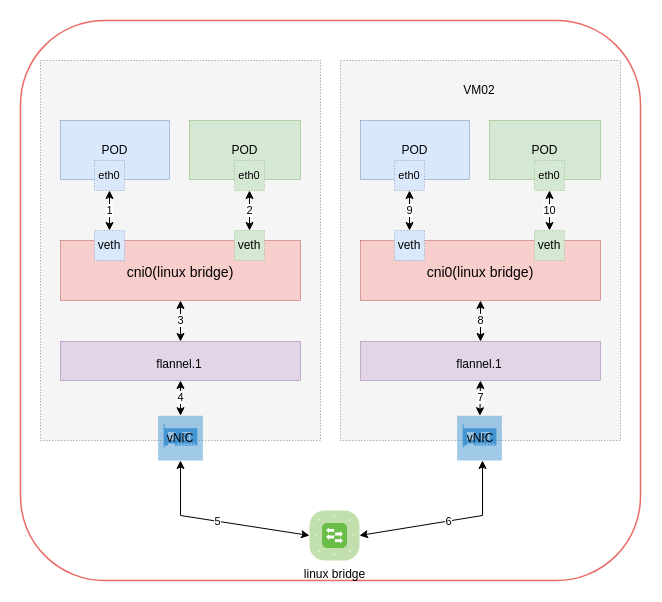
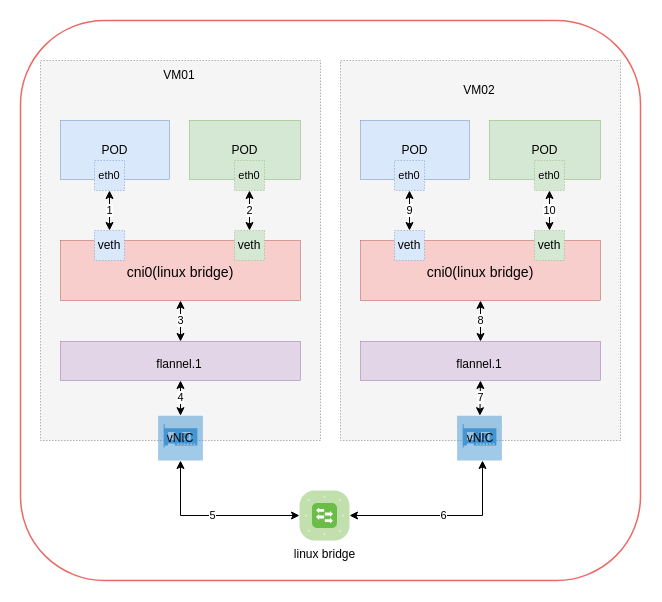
+ <mxCell id="6" value="VM01" style="text;html=1;strokeColor=none;fillColor=none;align=center;verticalAlign=middle;whiteSpace=wrap;rounded=0;comic=0;" parent="1" vertex="1"><mxGeometry x="149" y="60" width="60" height="30" as="geometry" /></mxCell>
- <mxCell id="32" value="linux bridge" style="verticalLabelPosition=bottom;sketch=0;html=1;fillColor=#6ABD46;strokeColor=#ffffff;verticalAlign=top;align=center;points=[[0.085,0.085,0],[0.915,0.085,0],[0.915,0.915,0],[0.085,0.915,0],[0.25,0,0],[0.5,0,0],[0.75,0,0],[1,0.25,0],[1,0.5,0],[1,0.75,0],[0.75,1,0],[0.5,1,0],[0.25,1,0],[0,0.75,0],[0,0.5,0],[0,0.25,0]];pointerEvents=1;shape=mxgraph.cisco_safe.compositeIcon;bgIcon=mxgraph.cisco_safe.architecture.generic_appliance;resIcon=mxgraph.cisco_safe.architecture.switch;comic=0;" parent="1" vertex="1"><mxGeometry x="309" y="510" width="50" height="50" as="geometry" /></mxCell>
+ <mxCell id="32" value="linux bridge" style="verticalLabelPosition=bottom;sketch=0;html=1;fillColor=#6ABD46;strokeColor=#ffffff;verticalAlign=top;align=center;points=[[0.085,0.085,0],[0.915,0.085,0],[0.915,0.915,0],[0.085,0.915,0],[0.25,0,0],[0.5,0,0],[0.75,0,0],[1,0.25,0],[1,0.5,0],[1,0.75,0],[0.75,1,0],[0.5,1,0],[0.25,1,0],[0,0.75,0],[0,0.5,0],[0,0.25,0]];pointerEvents=1;shape=mxgraph.cisco_safe.compositeIcon;bgIcon=mxgraph.cisco_safe.architecture.generic_appliance;resIcon=mxgraph.cisco_safe.architecture.switch;comic=0;" parent="1" vertex="1"><mxGeometry x="299" y="490" width="50" height="50" as="geometry" /></mxCell>
